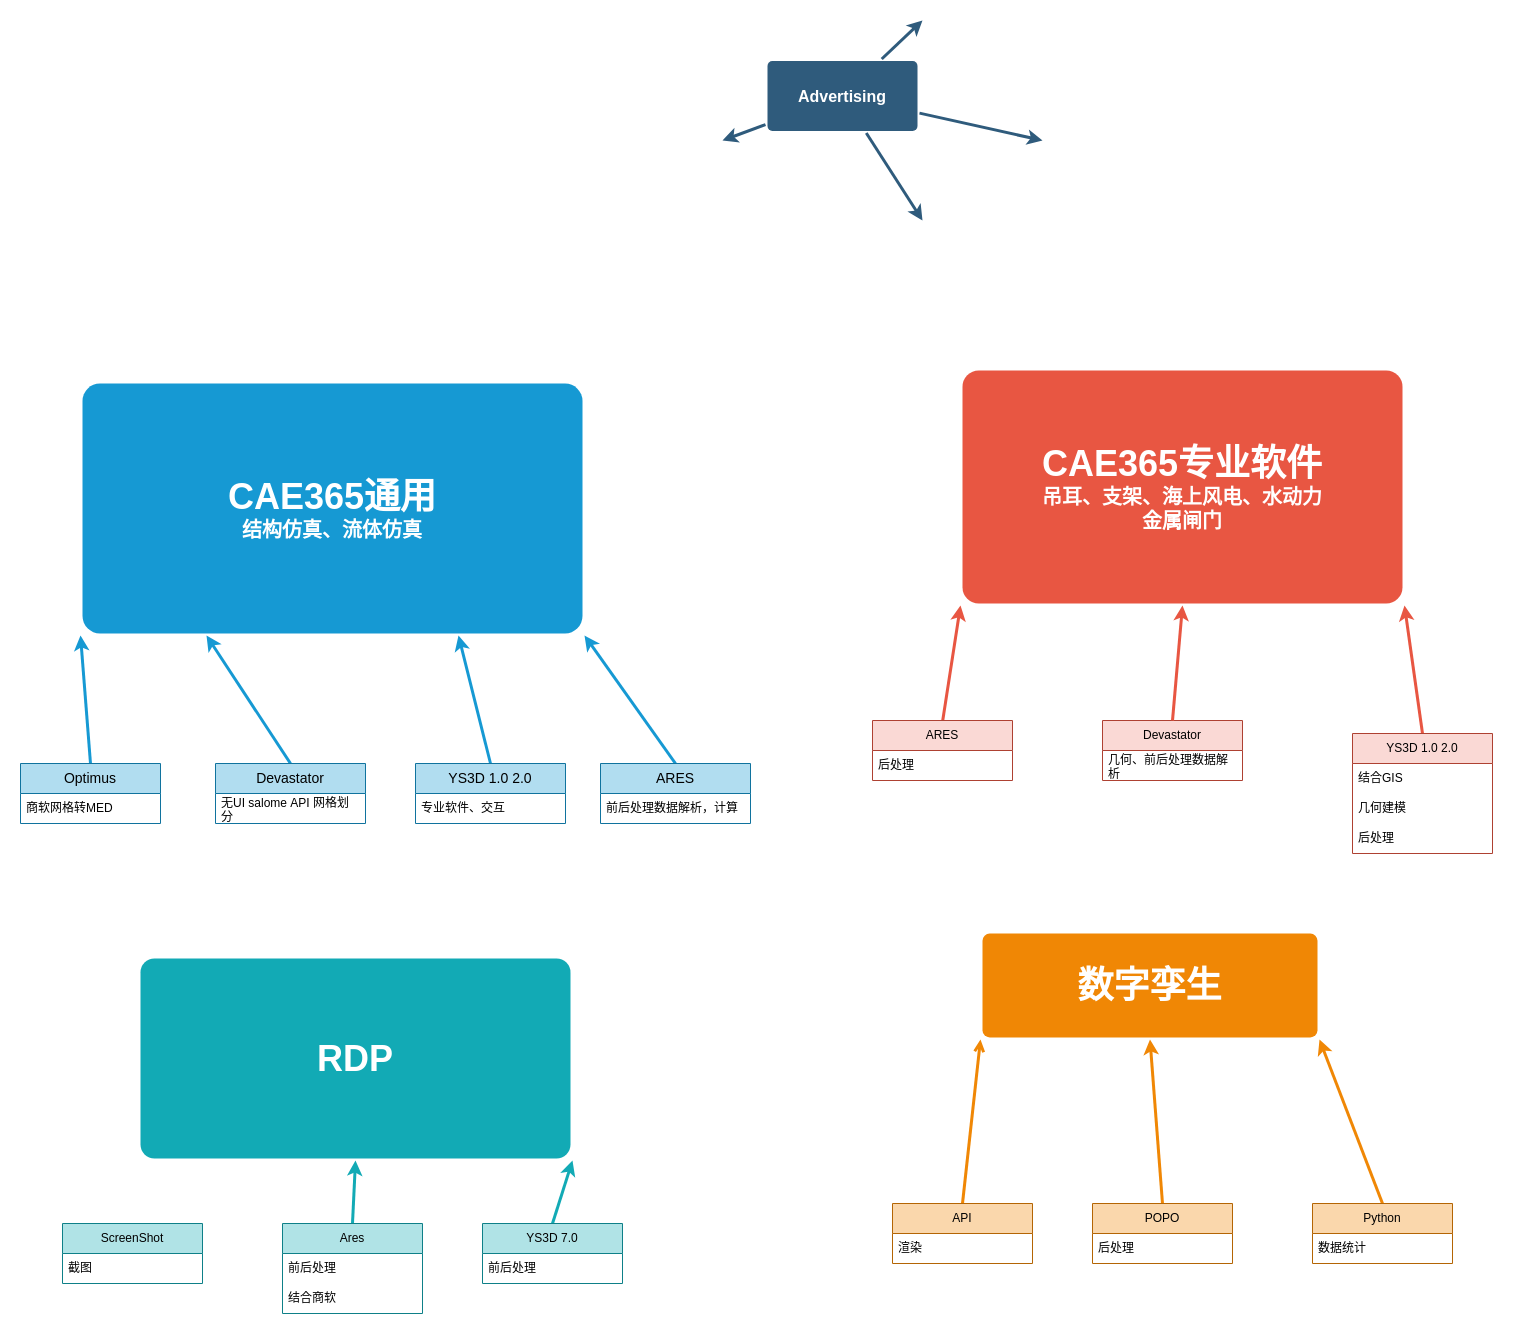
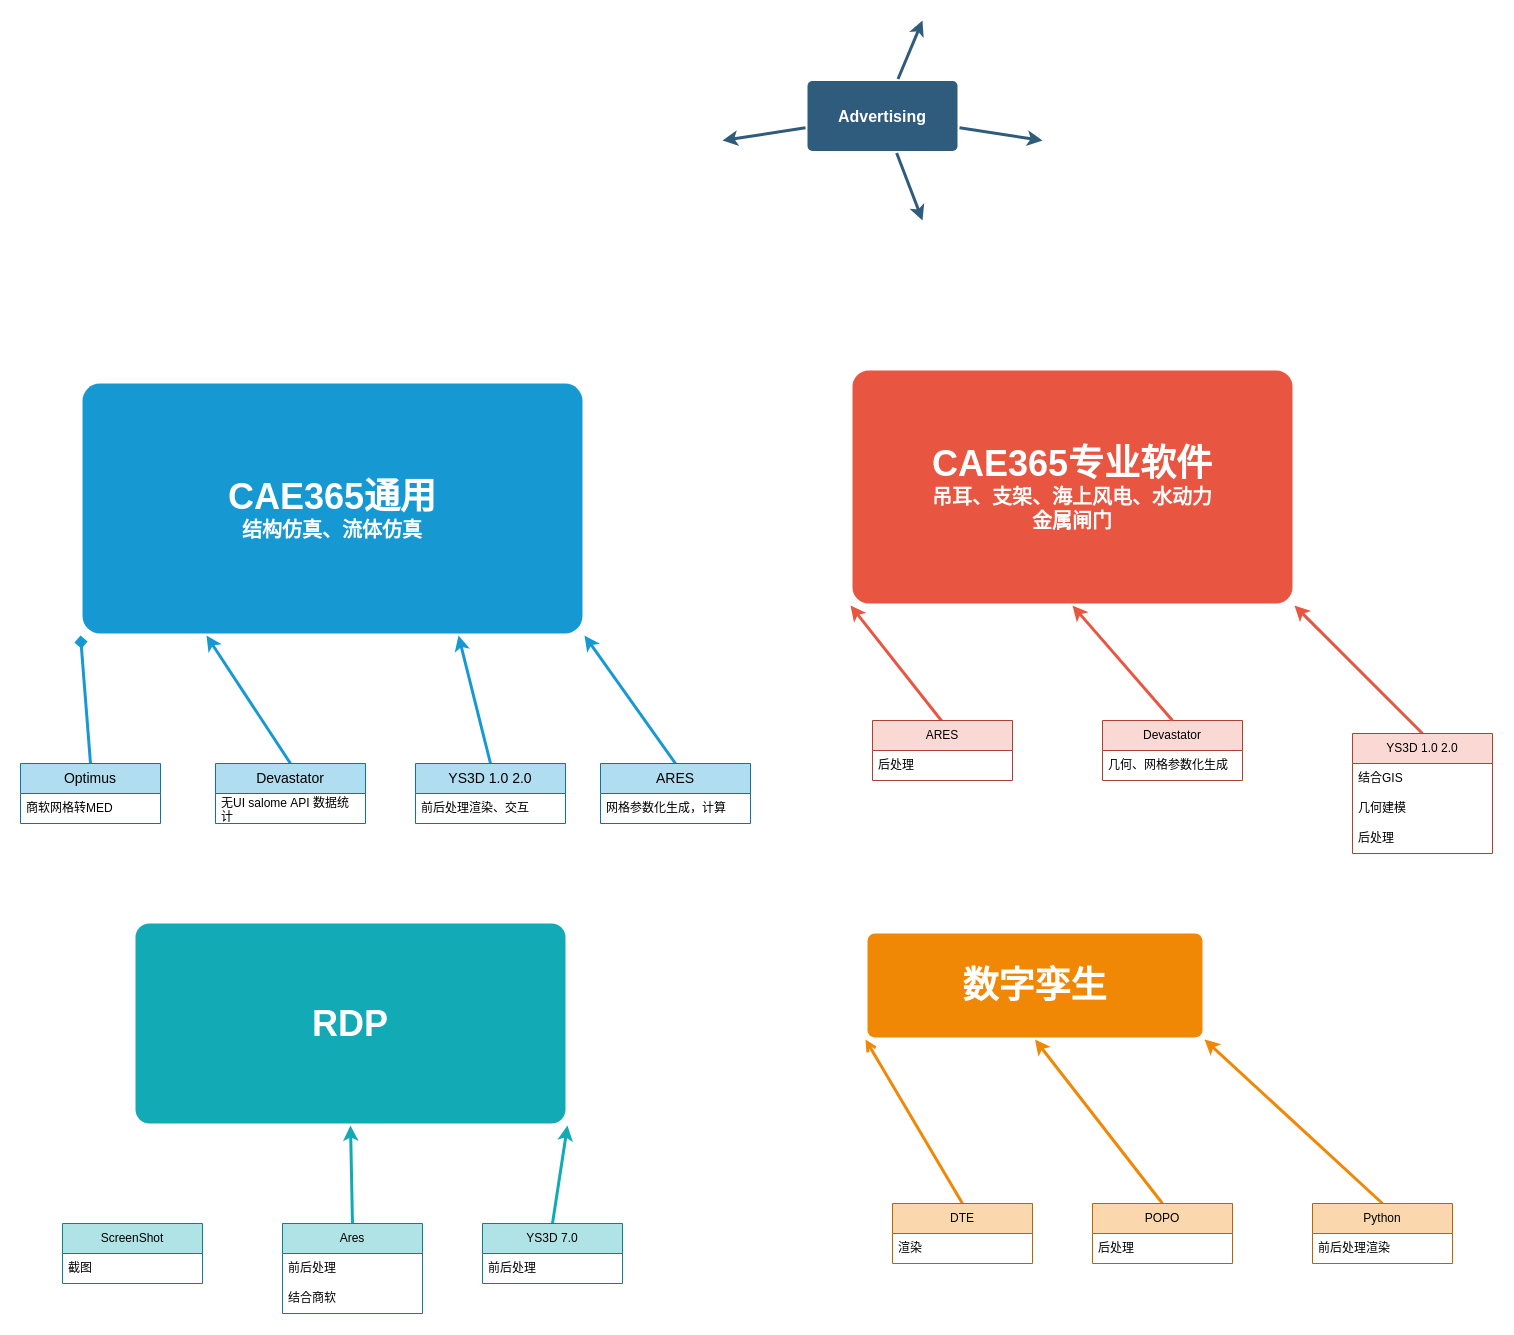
- <mxCell id="6" value="Advertising" style="rounded=1;whiteSpace=wrap;html=1;shadow=0;labelBackgroundColor=none;strokeColor=none;strokeWidth=3;fillColor=#2F5B7C;fontFamily=Helvetica;fontSize=16;fontColor=#FFFFFF;align=center;fontStyle=1;spacing=5;arcSize=7;perimeterSpacing=2;" parent="1" vertex="1"><mxGeometry x="767" y="60.5" width="150" height="70" as="geometry" /></mxCell>
+ <mxCell id="6" value="Advertising" style="rounded=1;whiteSpace=wrap;html=1;shadow=0;labelBackgroundColor=none;strokeColor=none;strokeWidth=3;fillColor=#2F5B7C;fontFamily=Helvetica;fontSize=16;fontColor=#FFFFFF;align=center;fontStyle=1;spacing=5;arcSize=7;perimeterSpacing=2;" parent="1" vertex="1"><mxGeometry x="807" y="80.5" width="150" height="70" as="geometry" /></mxCell>
- <mxCell id="8" value="&lt;font style=&quot;font-size: 36px;&quot;&gt;CAE365专业软件&lt;/font&gt;&lt;div&gt;&lt;font style=&quot;font-size: 20px;&quot;&gt;吊耳、支架、海上风电、水动力&lt;/font&gt;&lt;/div&gt;&lt;div&gt;&lt;font style=&quot;font-size: 20px;&quot;&gt;金属闸门&lt;/font&gt;&lt;/div&gt;" style="rounded=1;whiteSpace=wrap;html=1;shadow=0;labelBackgroundColor=none;strokeColor=none;strokeWidth=3;fillColor=#e85642;fontFamily=Helvetica;fontSize=14;fontColor=#FFFFFF;align=center;spacing=5;fontStyle=1;arcSize=7;perimeterSpacing=2;" parent="1" vertex="1"><mxGeometry x="962" y="370" width="440" height="233" as="geometry" /></mxCell>
+ <mxCell id="8" value="&lt;font style=&quot;font-size: 36px;&quot;&gt;CAE365专业软件&lt;/font&gt;&lt;div&gt;&lt;font style=&quot;font-size: 20px;&quot;&gt;吊耳、支架、海上风电、水动力&lt;/font&gt;&lt;/div&gt;&lt;div&gt;&lt;font style=&quot;font-size: 20px;&quot;&gt;金属闸门&lt;/font&gt;&lt;/div&gt;" style="rounded=1;whiteSpace=wrap;html=1;shadow=0;labelBackgroundColor=none;strokeColor=none;strokeWidth=3;fillColor=#e85642;fontFamily=Helvetica;fontSize=14;fontColor=#FFFFFF;align=center;spacing=5;fontStyle=1;arcSize=7;perimeterSpacing=2;" parent="1" vertex="1"><mxGeometry x="852" y="370" width="440" height="233" as="geometry" /></mxCell>
- <mxCell id="9" value="" style="edgeStyle=none;rounded=0;jumpStyle=none;html=1;shadow=0;labelBackgroundColor=none;startArrow=none;startFill=0;endArrow=classic;endFill=1;jettySize=auto;orthogonalLoop=1;strokeColor=#1699D3;strokeWidth=3;fontFamily=Helvetica;fontSize=14;fontColor=#FFFFFF;spacing=5;exitX=0.5;exitY=0;exitDx=0;exitDy=0;entryX=0;entryY=1;entryDx=0;entryDy=0;" parent="1" source="21" target="12" edge="1"><mxGeometry relative="1" as="geometry"><mxPoint x="682" y="653" as="targetPoint" /><mxPoint x="204" y="761" as="sourcePoint" /></mxGeometry></mxCell>
+ <mxCell id="9" value="" style="edgeStyle=none;rounded=0;jumpStyle=none;html=1;shadow=0;labelBackgroundColor=none;startArrow=none;startFill=0;endArrow=diamond;endFill=1;jettySize=auto;orthogonalLoop=1;strokeColor=#1699D3;strokeWidth=3;fontFamily=Helvetica;fontSize=14;fontColor=#FFFFFF;spacing=5;exitX=0.5;exitY=0;exitDx=0;exitDy=0;entryX=0;entryY=1;entryDx=0;entryDy=0;" parent="1" source="21" target="12" edge="1"><mxGeometry relative="1" as="geometry"><mxPoint x="682" y="653" as="targetPoint" /><mxPoint x="204" y="761" as="sourcePoint" /></mxGeometry></mxCell>
- <mxCell id="32" value="几何、前后处理数据解析" style="text;strokeColor=none;fillColor=none;align=left;verticalAlign=middle;spacingLeft=4;spacingRight=4;overflow=hidden;points=[[0,0.5],[1,0.5]];portConstraint=eastwest;rotatable=0;whiteSpace=wrap;html=1;fontFamily=Helvetica;fontSize=12;fontColor=default;fontStyle=0;resizable=1;horizontal=1;" vertex="1" parent="31"><mxGeometry y="30" width="140" height="30" as="geometry" /></mxCell>
+ <mxCell id="32" value="几何、网格参数化生成" style="text;strokeColor=none;fillColor=none;align=left;verticalAlign=middle;spacingLeft=4;spacingRight=4;overflow=hidden;points=[[0,0.5],[1,0.5]];portConstraint=eastwest;rotatable=0;whiteSpace=wrap;html=1;fontFamily=Helvetica;fontSize=12;fontColor=default;fontStyle=0;resizable=1;horizontal=1;" vertex="1" parent="31"><mxGeometry y="30" width="140" height="30" as="geometry" /></mxCell>
- <mxCell id="24" value="无UI&amp;nbsp;salome&amp;nbsp;API&amp;nbsp;网格划分" style="text;align=left;verticalAlign=middle;spacingLeft=4;spacingRight=4;overflow=hidden;points=[[0,0.5],[1,0.5]];portConstraint=eastwest;rotatable=1;whiteSpace=wrap;html=1;movable=1;resizable=1;deletable=1;editable=1;locked=0;connectable=1;" vertex="1" parent="23"><mxGeometry y="30" width="150" height="30" as="geometry" /></mxCell>
+ <mxCell id="24" value="无UI&amp;nbsp;salome&amp;nbsp;API&amp;nbsp;数据统计" style="text;align=left;verticalAlign=middle;spacingLeft=4;spacingRight=4;overflow=hidden;points=[[0,0.5],[1,0.5]];portConstraint=eastwest;rotatable=1;whiteSpace=wrap;html=1;movable=1;resizable=1;deletable=1;editable=1;locked=0;connectable=1;" vertex="1" parent="23"><mxGeometry y="30" width="150" height="30" as="geometry" /></mxCell>
- <mxCell id="26" value="专业软件、交互" style="text;align=left;verticalAlign=middle;spacingLeft=4;spacingRight=4;overflow=hidden;points=[[0,0.5],[1,0.5]];portConstraint=eastwest;rotatable=1;whiteSpace=wrap;html=1;movable=1;resizable=1;deletable=1;editable=1;locked=0;connectable=1;" vertex="1" parent="25"><mxGeometry y="30" width="150" height="30" as="geometry" /></mxCell>
+ <mxCell id="26" value="前后处理渲染、交互" style="text;align=left;verticalAlign=middle;spacingLeft=4;spacingRight=4;overflow=hidden;points=[[0,0.5],[1,0.5]];portConstraint=eastwest;rotatable=1;whiteSpace=wrap;html=1;movable=1;resizable=1;deletable=1;editable=1;locked=0;connectable=1;" vertex="1" parent="25"><mxGeometry y="30" width="150" height="30" as="geometry" /></mxCell>
- <mxCell id="28" value="前后处理数据解析，计算" style="text;align=left;verticalAlign=middle;spacingLeft=4;spacingRight=4;overflow=hidden;points=[[0,0.5],[1,0.5]];portConstraint=eastwest;rotatable=1;whiteSpace=wrap;html=1;movable=1;resizable=1;deletable=1;editable=1;locked=0;connectable=1;" vertex="1" parent="27"><mxGeometry y="30" width="150" height="30" as="geometry" /></mxCell>
+ <mxCell id="28" value="网格参数化生成，计算" style="text;align=left;verticalAlign=middle;spacingLeft=4;spacingRight=4;overflow=hidden;points=[[0,0.5],[1,0.5]];portConstraint=eastwest;rotatable=1;whiteSpace=wrap;html=1;movable=1;resizable=1;deletable=1;editable=1;locked=0;connectable=1;" vertex="1" parent="27"><mxGeometry y="30" width="150" height="30" as="geometry" /></mxCell>
- <mxCell id="13" value="&lt;font style=&quot;font-size: 36px;&quot;&gt;数字孪生&lt;/font&gt;" style="rounded=1;whiteSpace=wrap;html=1;shadow=0;labelBackgroundColor=none;strokeColor=none;strokeWidth=3;fillColor=#F08705;fontFamily=Helvetica;fontSize=14;fontColor=#FFFFFF;align=center;spacing=5;fontStyle=1;arcSize=7;perimeterSpacing=2;" parent="1" vertex="1"><mxGeometry x="982" y="933" width="335" height="104" as="geometry" /></mxCell>
+ <mxCell id="13" value="&lt;font style=&quot;font-size: 36px;&quot;&gt;数字孪生&lt;/font&gt;" style="rounded=1;whiteSpace=wrap;html=1;shadow=0;labelBackgroundColor=none;strokeColor=none;strokeWidth=3;fillColor=#F08705;fontFamily=Helvetica;fontSize=14;fontColor=#FFFFFF;align=center;spacing=5;fontStyle=1;arcSize=7;perimeterSpacing=2;" parent="1" vertex="1"><mxGeometry x="867" y="933" width="335" height="104" as="geometry" /></mxCell>
- <mxCell id="17" value="&lt;font style=&quot;font-size: 36px;&quot;&gt;RDP&lt;/font&gt;" style="rounded=1;whiteSpace=wrap;html=1;shadow=0;labelBackgroundColor=none;strokeColor=none;strokeWidth=3;fillColor=#12aab5;fontFamily=Helvetica;fontSize=14;fontColor=#FFFFFF;align=center;spacing=5;fontStyle=1;arcSize=7;perimeterSpacing=2;" parent="1" vertex="1"><mxGeometry x="140" y="958" width="430" height="200" as="geometry" /></mxCell>
+ <mxCell id="17" value="&lt;font style=&quot;font-size: 36px;&quot;&gt;RDP&lt;/font&gt;" style="rounded=1;whiteSpace=wrap;html=1;shadow=0;labelBackgroundColor=none;strokeColor=none;strokeWidth=3;fillColor=#12aab5;fontFamily=Helvetica;fontSize=14;fontColor=#FFFFFF;align=center;spacing=5;fontStyle=1;arcSize=7;perimeterSpacing=2;" parent="1" vertex="1"><mxGeometry x="135" y="923" width="430" height="200" as="geometry" /></mxCell>
- <mxCell id="42" value="API" style="swimlane;fontStyle=0;childLayout=stackLayout;horizontal=1;startSize=30;horizontalStack=0;resizeParent=1;resizeParentMax=0;resizeLast=0;collapsible=1;marginBottom=0;whiteSpace=wrap;html=1;strokeColor=#b46504;align=center;verticalAlign=middle;fontFamily=Helvetica;fontSize=12;resizable=1;fillColor=#fad7ac;" vertex="1" parent="1"><mxGeometry x="892" y="1203" width="140" height="60" as="geometry" /></mxCell>
+ <mxCell id="42" value="DTE" style="swimlane;fontStyle=0;childLayout=stackLayout;horizontal=1;startSize=30;horizontalStack=0;resizeParent=1;resizeParentMax=0;resizeLast=0;collapsible=1;marginBottom=0;whiteSpace=wrap;html=1;strokeColor=#b46504;align=center;verticalAlign=middle;fontFamily=Helvetica;fontSize=12;resizable=1;fillColor=#fad7ac;" vertex="1" parent="1"><mxGeometry x="892" y="1203" width="140" height="60" as="geometry" /></mxCell>
- <mxCell id="47" value="数据统计" style="text;strokeColor=none;fillColor=none;align=left;verticalAlign=middle;spacingLeft=4;spacingRight=4;overflow=hidden;points=[[0,0.5],[1,0.5]];portConstraint=eastwest;rotatable=0;whiteSpace=wrap;html=1;fontFamily=Helvetica;fontSize=12;fontColor=default;fontStyle=0;resizable=1;horizontal=1;" vertex="1" parent="46"><mxGeometry y="30" width="140" height="30" as="geometry" /></mxCell>
+ <mxCell id="47" value="前后处理渲染" style="text;strokeColor=none;fillColor=none;align=left;verticalAlign=middle;spacingLeft=4;spacingRight=4;overflow=hidden;points=[[0,0.5],[1,0.5]];portConstraint=eastwest;rotatable=0;whiteSpace=wrap;html=1;fontFamily=Helvetica;fontSize=12;fontColor=default;fontStyle=0;resizable=1;horizontal=1;" vertex="1" parent="46"><mxGeometry y="30" width="140" height="30" as="geometry" /></mxCell>
